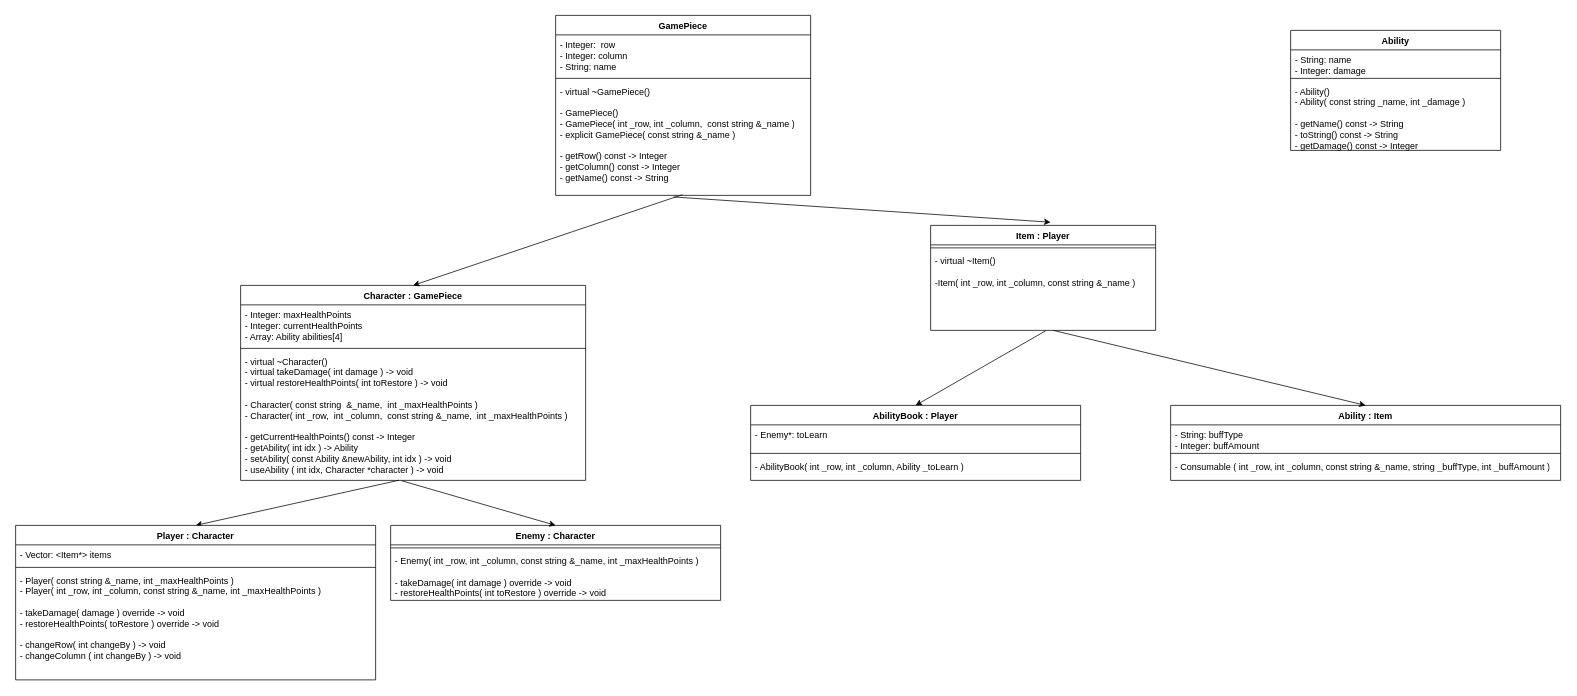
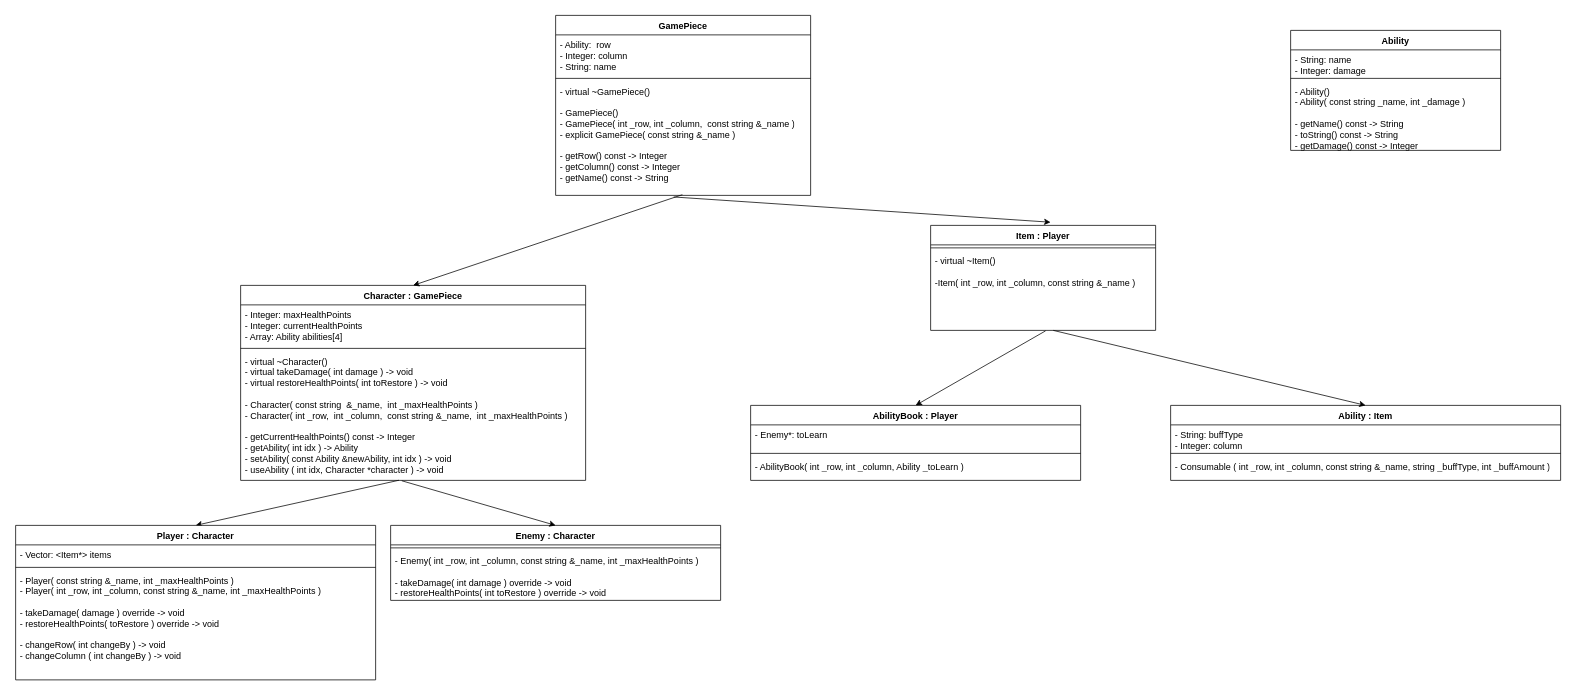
- <mxCell id="3" value="- Integer:&amp;nbsp; row&lt;br&gt;- Integer: column&lt;br&gt;- String: name" style="text;strokeColor=none;fillColor=none;align=left;verticalAlign=top;spacingLeft=4;spacingRight=4;overflow=hidden;rotatable=0;points=[[0,0.5],[1,0.5]];portConstraint=eastwest;whiteSpace=wrap;html=1;" vertex="1" parent="2"><mxGeometry y="26" width="340" height="54" as="geometry" /></mxCell>
+ <mxCell id="3" value="- Ability:&amp;nbsp; row&lt;br&gt;- Integer: column&lt;br&gt;- String: name" style="text;strokeColor=none;fillColor=none;align=left;verticalAlign=top;spacingLeft=4;spacingRight=4;overflow=hidden;rotatable=0;points=[[0,0.5],[1,0.5]];portConstraint=eastwest;whiteSpace=wrap;html=1;" vertex="1" parent="2"><mxGeometry y="26" width="340" height="54" as="geometry" /></mxCell>
- <mxCell id="25" value="- String: buffType&lt;br&gt;- Integer: buffAmount" style="text;strokeColor=none;fillColor=none;align=left;verticalAlign=top;spacingLeft=4;spacingRight=4;overflow=hidden;rotatable=0;points=[[0,0.5],[1,0.5]];portConstraint=eastwest;whiteSpace=wrap;html=1;" vertex="1" parent="24"><mxGeometry y="26" width="520" height="34" as="geometry" /></mxCell>
+ <mxCell id="25" value="- String: buffType&lt;br&gt;- Integer: column" style="text;strokeColor=none;fillColor=none;align=left;verticalAlign=top;spacingLeft=4;spacingRight=4;overflow=hidden;rotatable=0;points=[[0,0.5],[1,0.5]];portConstraint=eastwest;whiteSpace=wrap;html=1;" vertex="1" parent="24"><mxGeometry y="26" width="520" height="34" as="geometry" /></mxCell>
